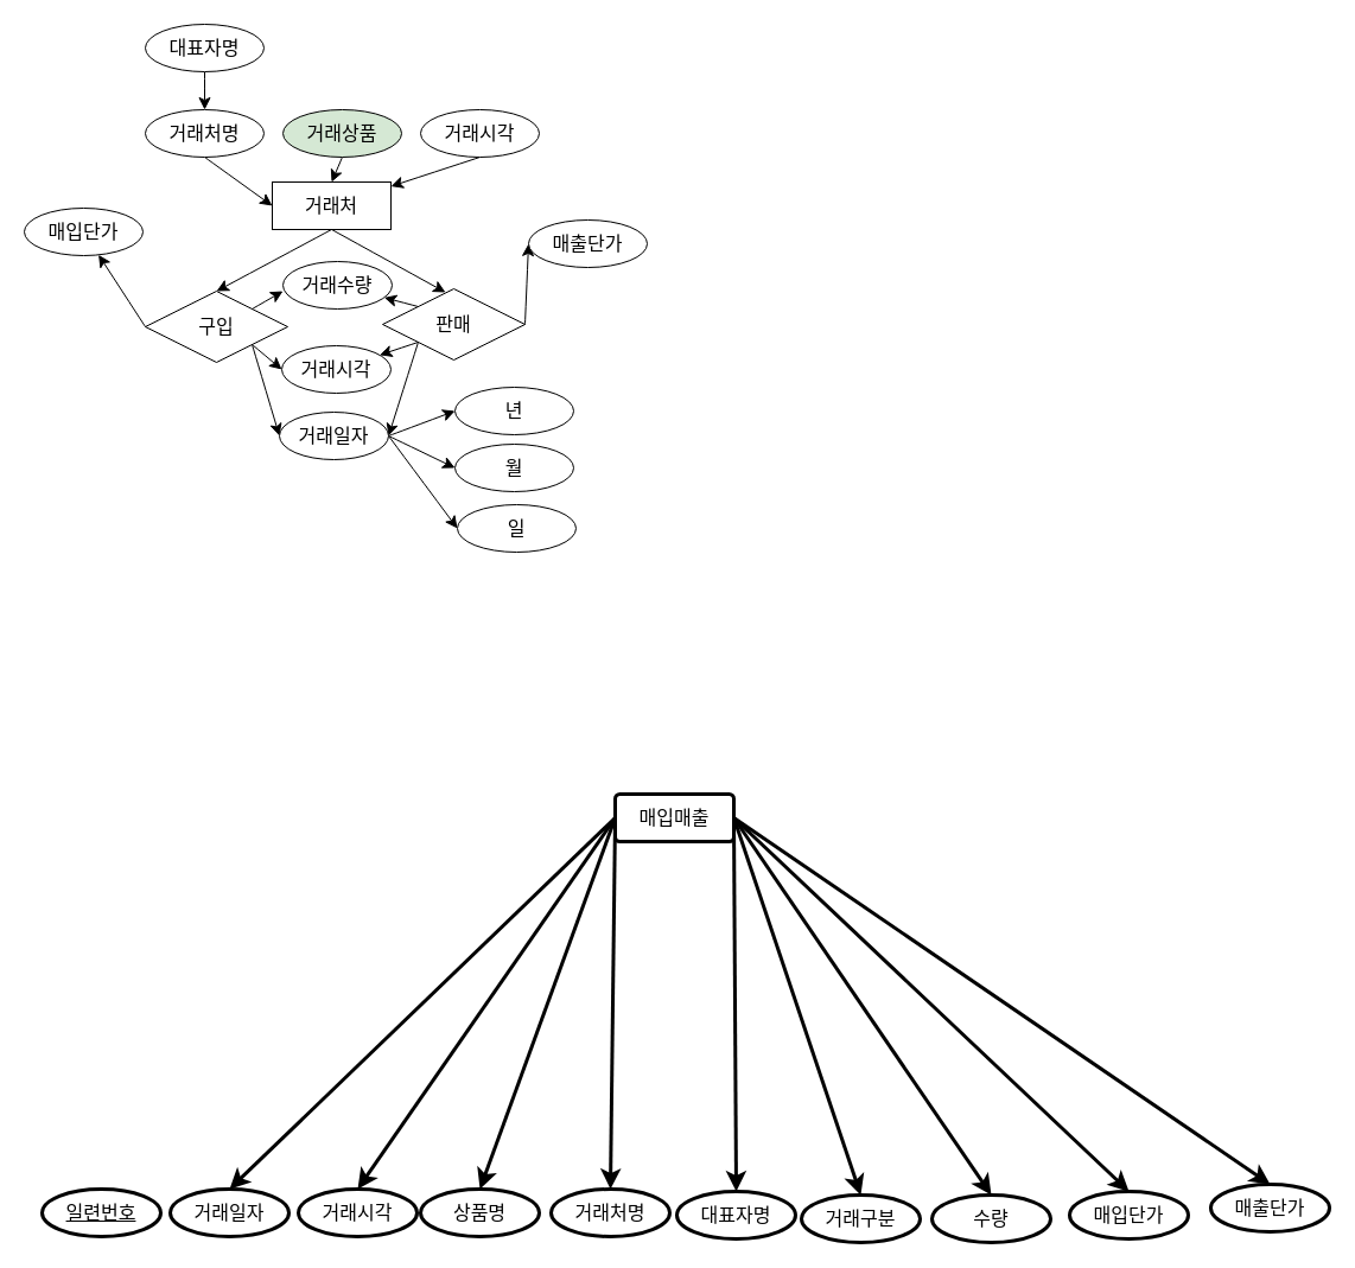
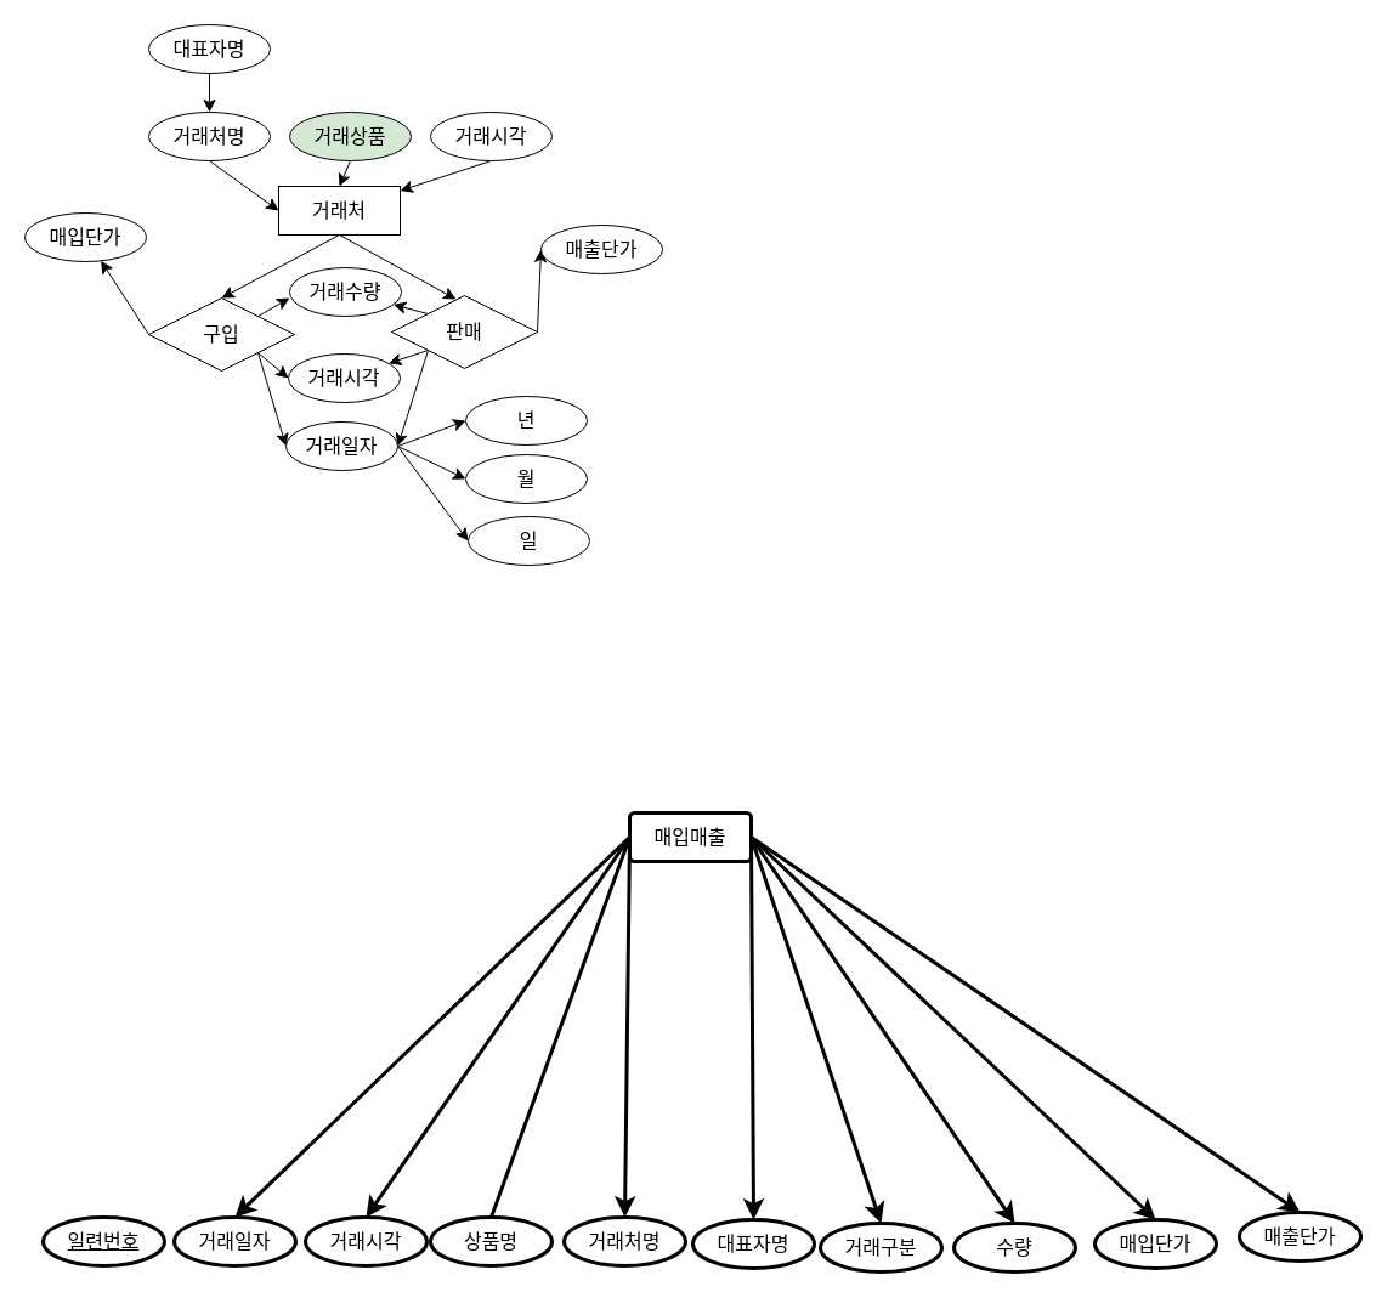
- <mxCell id="36" style="edgeStyle=none;curved=1;rounded=0;orthogonalLoop=1;jettySize=auto;html=1;exitX=0;exitY=0.5;exitDx=0;exitDy=0;entryX=0.5;entryY=0;entryDx=0;entryDy=0;fontSize=12;startSize=8;endSize=8;strokeWidth=3;" parent="1" source="43" target="47" edge="1"><mxGeometry relative="1" as="geometry" /></mxCell>
+ <mxCell id="36" style="edgeStyle=none;curved=1;rounded=0;orthogonalLoop=1;jettySize=auto;html=1;exitX=0;exitY=0.5;exitDx=0;exitDy=0;entryX=0.5;entryY=0;entryDx=0;entryDy=0;fontSize=12;startSize=8;endSize=8;strokeWidth=3;endArrow=none;" parent="1" source="43" target="47" edge="1"><mxGeometry relative="1" as="geometry" /></mxCell>
